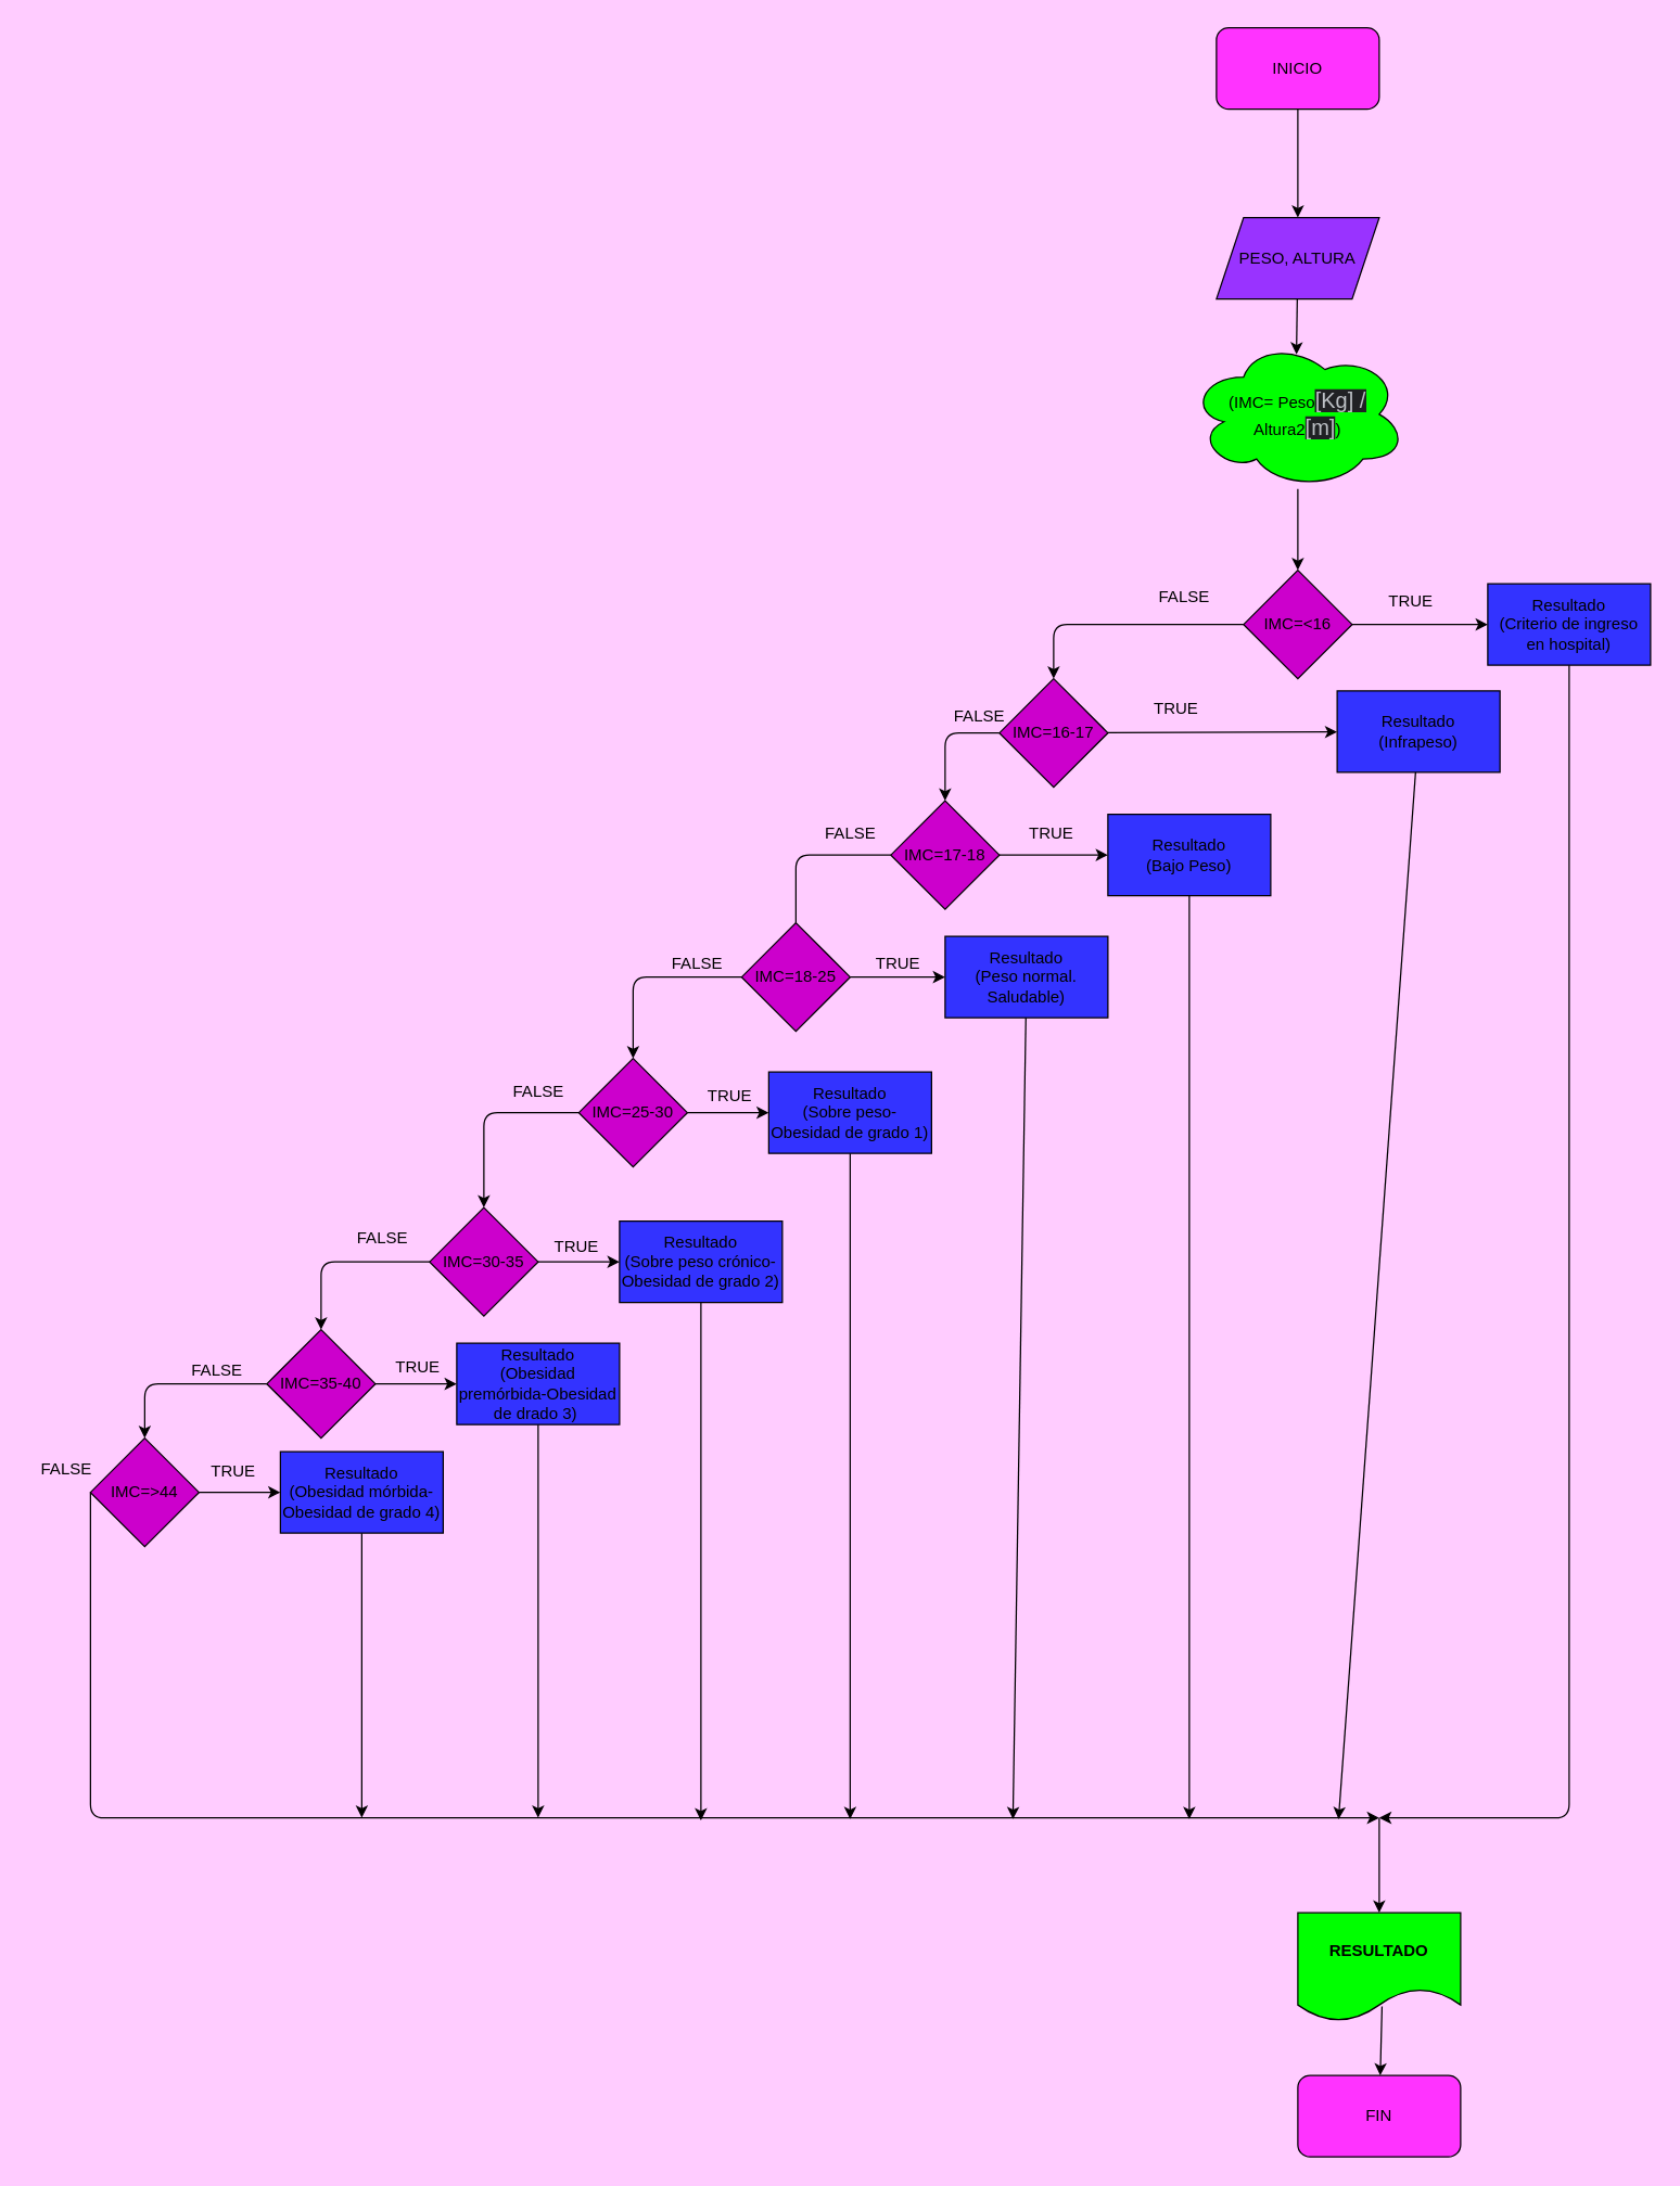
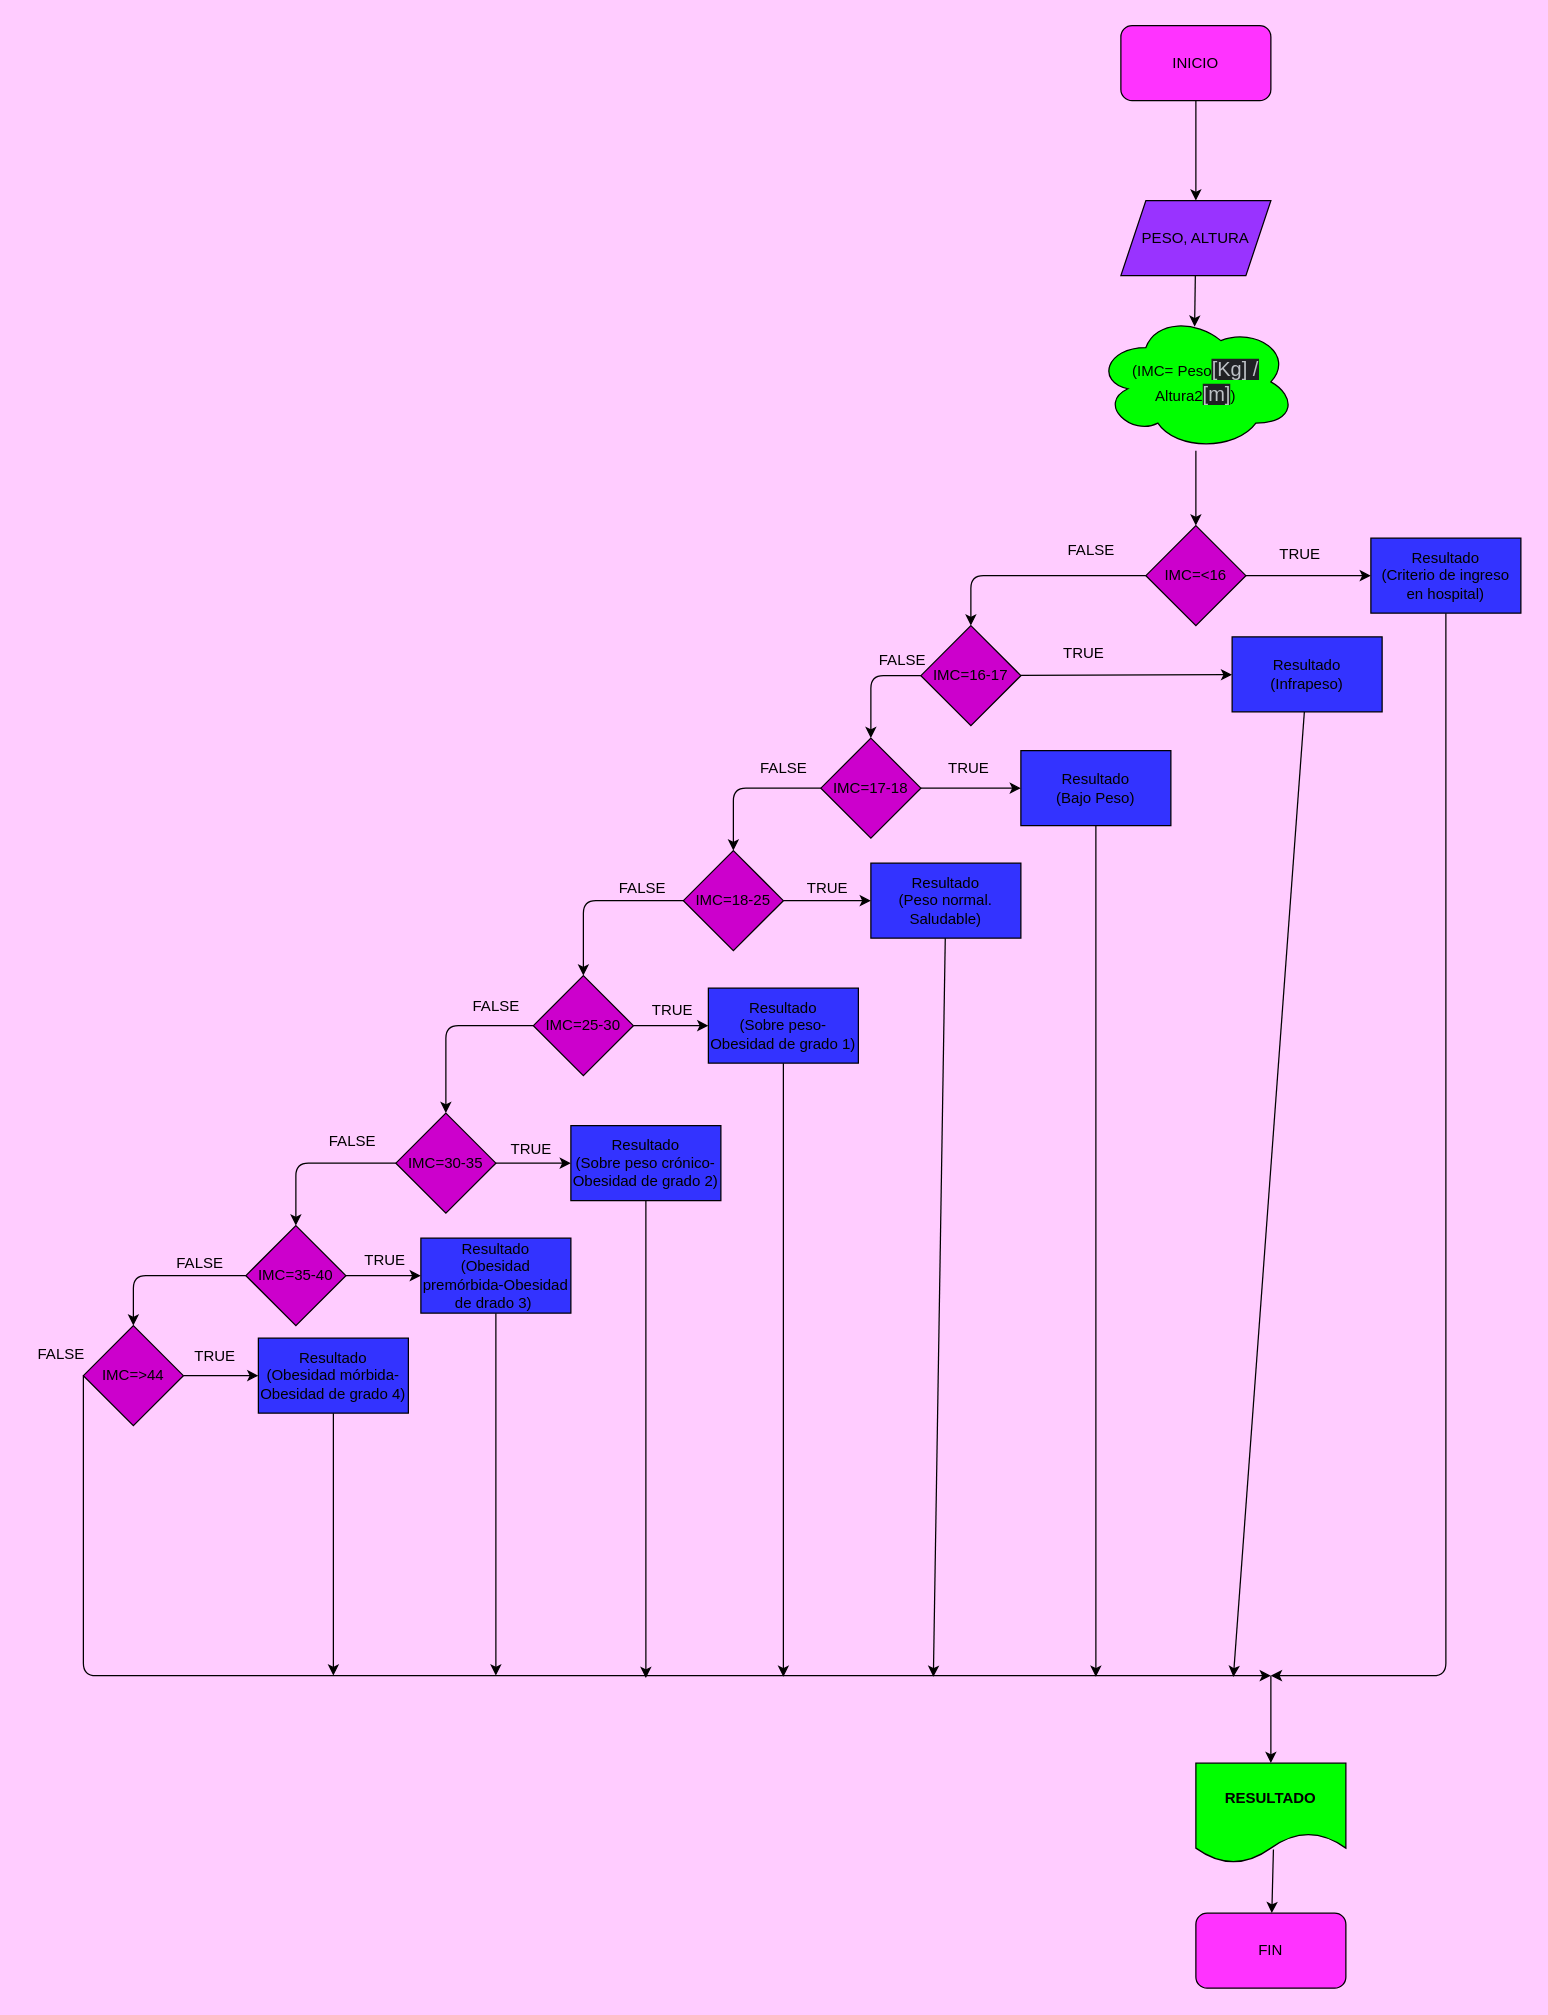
- <mxCell id="19" value="" style="edgeStyle=none;html=1;endArrow=none;" edge="1" parent="1" source="20" target="25"><mxGeometry relative="1" as="geometry"><Array as="points"><mxPoint x="586" y="630" /></Array></mxGeometry></mxCell>
+ <mxCell id="19" value="" style="edgeStyle=none;html=1;" edge="1" parent="1" source="20" target="25"><mxGeometry relative="1" as="geometry"><Array as="points"><mxPoint x="586" y="630" /></Array></mxGeometry></mxCell>
